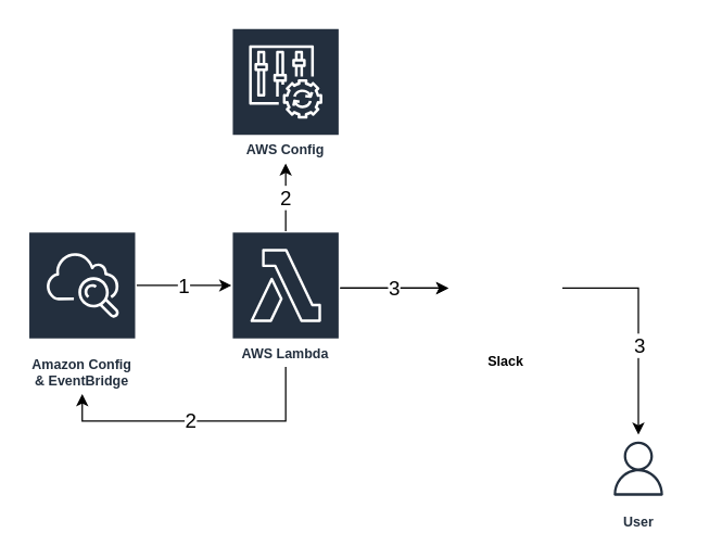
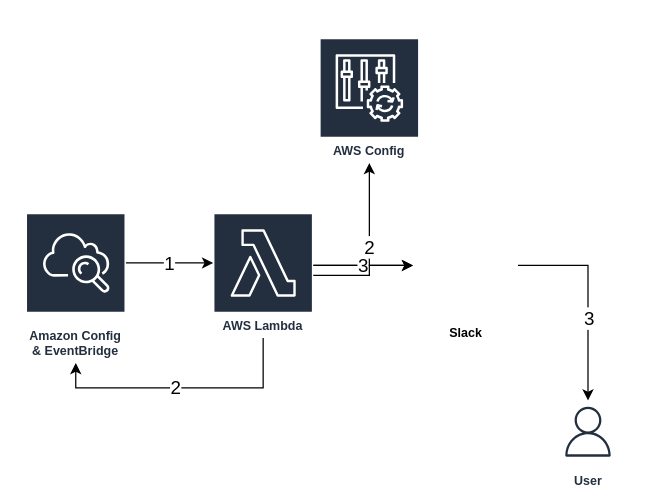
- <mxCell id="16" value="AWS Config" style="outlineConnect=0;fontColor=#232F3E;gradientColor=none;strokeColor=#ffffff;fillColor=#232F3E;dashed=0;verticalLabelPosition=middle;verticalAlign=bottom;align=center;html=1;whiteSpace=wrap;fontSize=10;fontStyle=1;spacing=3;shape=mxgraph.aws4.productIcon;prIcon=mxgraph.aws4.config;" parent="1" vertex="1"><mxGeometry x="170" y="20" width="80" height="100" as="geometry" /></mxCell>
+ <mxCell id="16" value="AWS Config" style="outlineConnect=0;fontColor=#232F3E;gradientColor=none;strokeColor=#ffffff;fillColor=#232F3E;dashed=0;verticalLabelPosition=middle;verticalAlign=bottom;align=center;html=1;whiteSpace=wrap;fontSize=10;fontStyle=1;spacing=3;shape=mxgraph.aws4.productIcon;prIcon=mxgraph.aws4.config;" parent="1" vertex="1"><mxGeometry x="255" y="30" width="80" height="100" as="geometry" /></mxCell>
